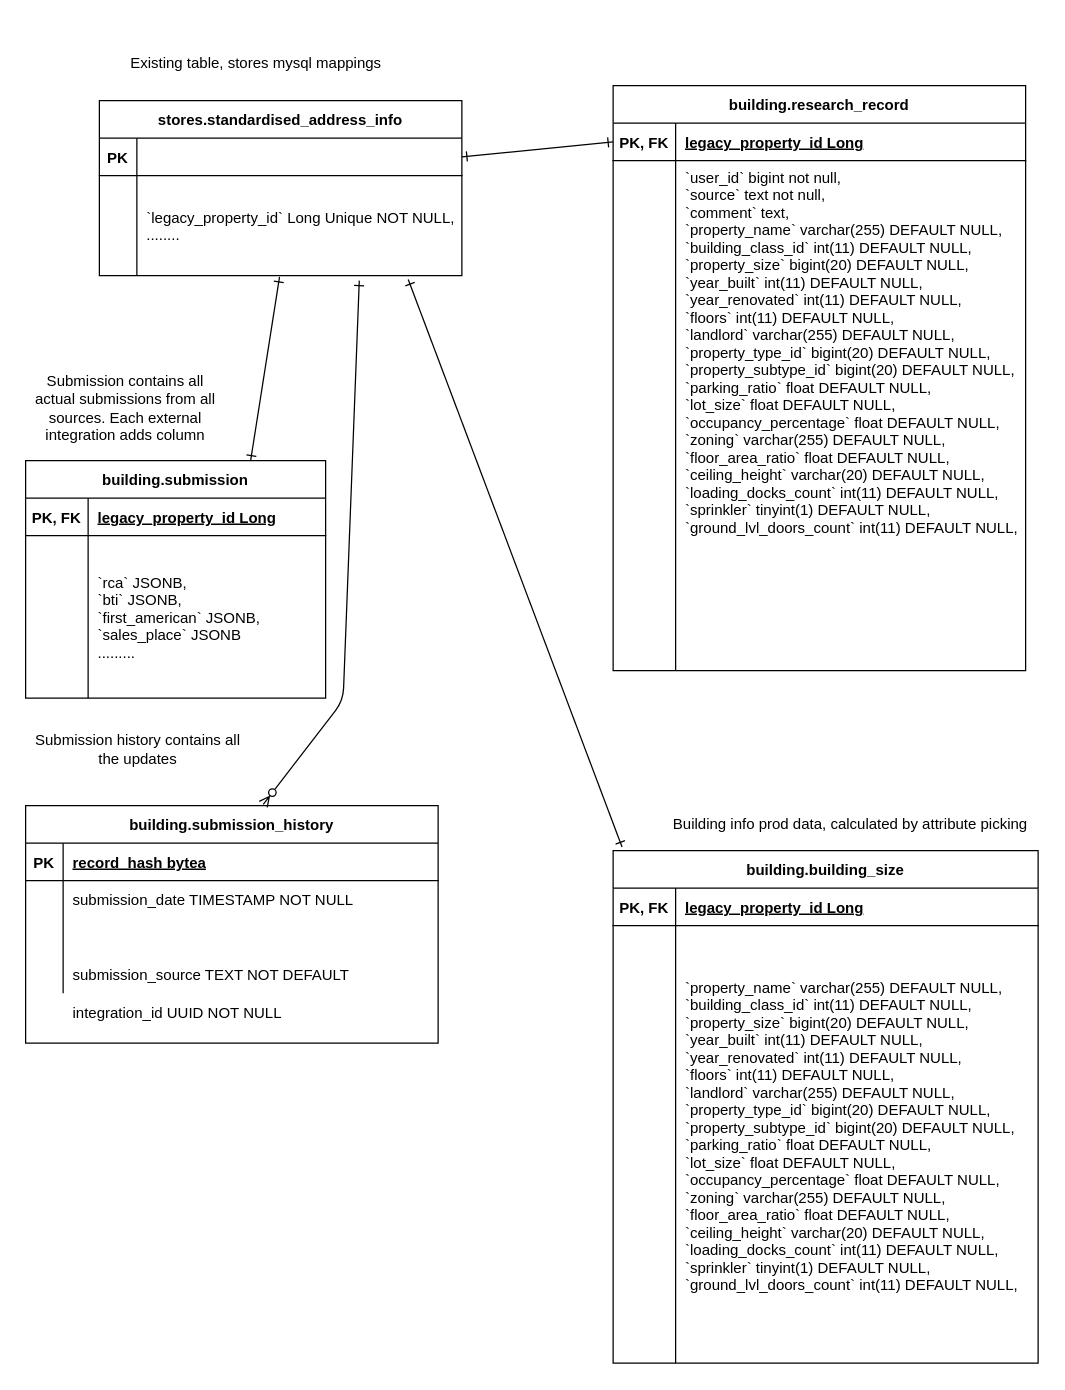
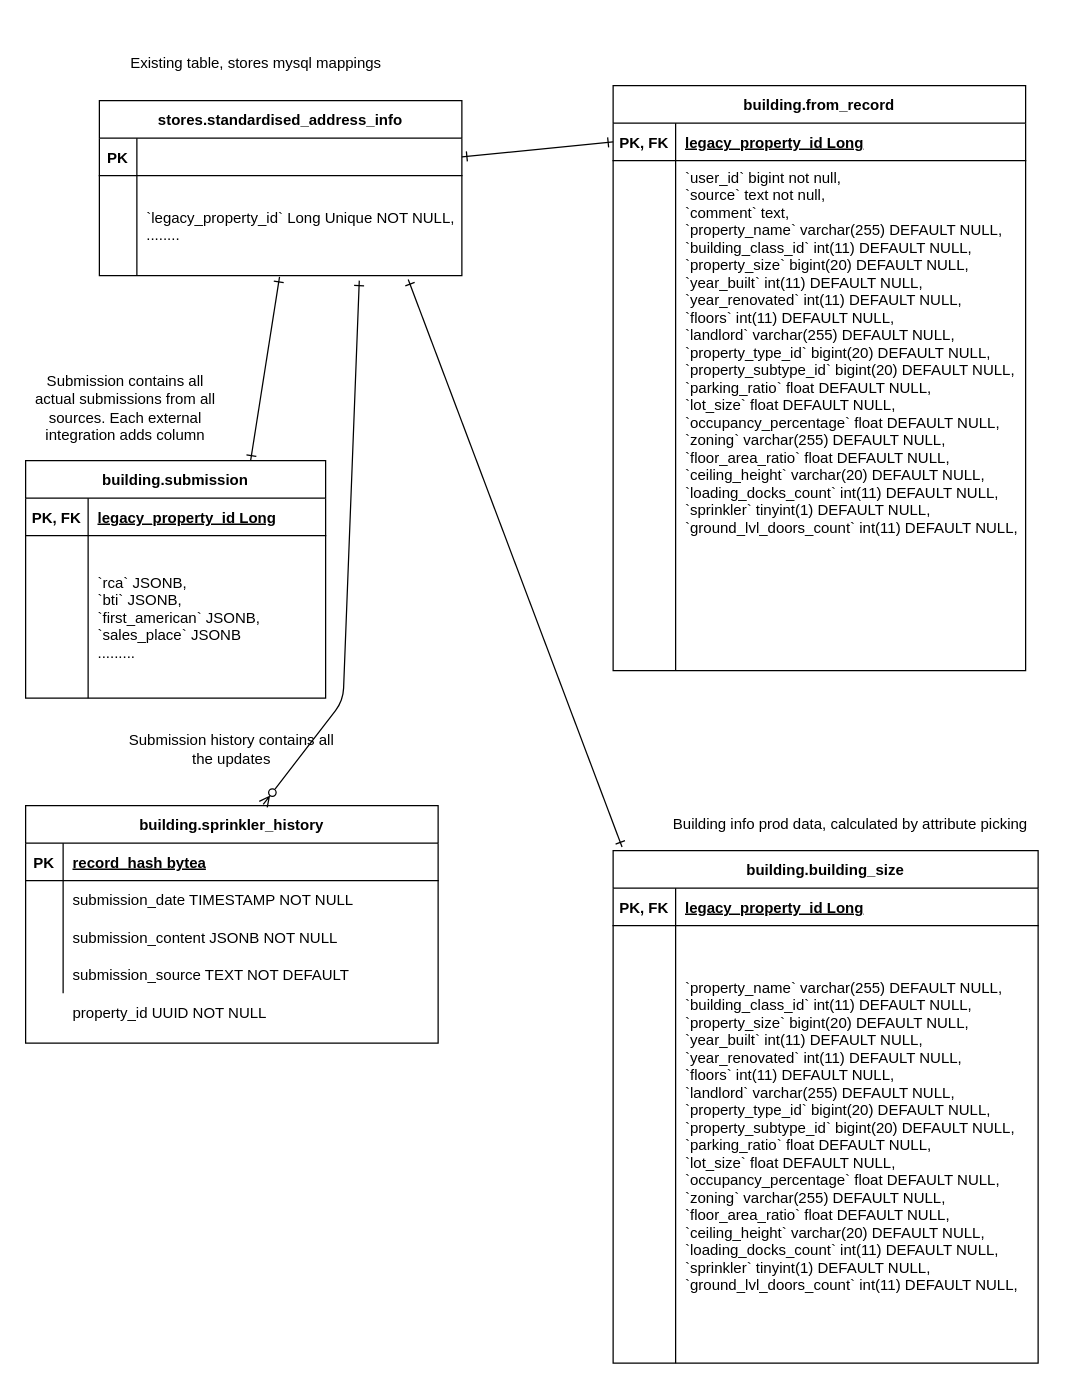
- <mxCell id="31" value="building.research_record" style="shape=table;startSize=30;container=1;collapsible=1;childLayout=tableLayout;fixedRows=1;rowLines=0;fontStyle=1;align=center;resizeLast=1;" parent="1" vertex="1"><mxGeometry x="490" y="68" width="330" height="468" as="geometry" /></mxCell>
+ <mxCell id="31" value="building.from_record" style="shape=table;startSize=30;container=1;collapsible=1;childLayout=tableLayout;fixedRows=1;rowLines=0;fontStyle=1;align=center;resizeLast=1;" parent="1" vertex="1"><mxGeometry x="490" y="68" width="330" height="468" as="geometry" /></mxCell>
- <mxCell id="40" value="Submission history contains all the updates" style="text;html=1;strokeColor=none;fillColor=none;align=center;verticalAlign=middle;whiteSpace=wrap;rounded=0;" parent="1" vertex="1"><mxGeometry x="20" y="584" width="180" height="30" as="geometry" /></mxCell>
+ <mxCell id="40" value="Submission history contains all the updates" style="text;html=1;strokeColor=none;fillColor=none;align=center;verticalAlign=middle;whiteSpace=wrap;rounded=0;" parent="1" vertex="1"><mxGeometry x="95" y="584" width="180" height="30" as="geometry" /></mxCell>
- <mxCell id="9" value="building.submission_history" style="shape=table;startSize=30;container=1;collapsible=1;childLayout=tableLayout;fixedRows=1;rowLines=0;fontStyle=1;align=center;resizeLast=1;" parent="1" vertex="1"><mxGeometry x="20" y="644" width="330" height="190" as="geometry" /></mxCell>
+ <mxCell id="9" value="building.sprinkler_history" style="shape=table;startSize=30;container=1;collapsible=1;childLayout=tableLayout;fixedRows=1;rowLines=0;fontStyle=1;align=center;resizeLast=1;" parent="1" vertex="1"><mxGeometry x="20" y="644" width="330" height="190" as="geometry" /></mxCell>
+ <mxCell id="18" value="submission_content JSONB NOT NULL" style="shape=partialRectangle;overflow=hidden;connectable=0;fillColor=none;top=0;left=0;bottom=0;right=0;align=left;spacingLeft=6;" parent="16" vertex="1"><mxGeometry x="30" width="300" height="30" as="geometry"><mxRectangle width="300" height="30" as="alternateBounds" /></mxGeometry></mxCell>
- <mxCell id="23" value="integration_id UUID NOT NULL" style="shape=partialRectangle;overflow=hidden;connectable=0;fillColor=none;top=0;left=0;bottom=0;right=0;align=left;spacingLeft=6;" parent="22" vertex="1"><mxGeometry x="30" width="300" height="30" as="geometry"><mxRectangle width="300" height="30" as="alternateBounds" /></mxGeometry></mxCell>
+ <mxCell id="23" value="property_id UUID NOT NULL" style="shape=partialRectangle;overflow=hidden;connectable=0;fillColor=none;top=0;left=0;bottom=0;right=0;align=left;spacingLeft=6;" parent="22" vertex="1"><mxGeometry x="30" width="300" height="30" as="geometry"><mxRectangle width="300" height="30" as="alternateBounds" /></mxGeometry></mxCell>
